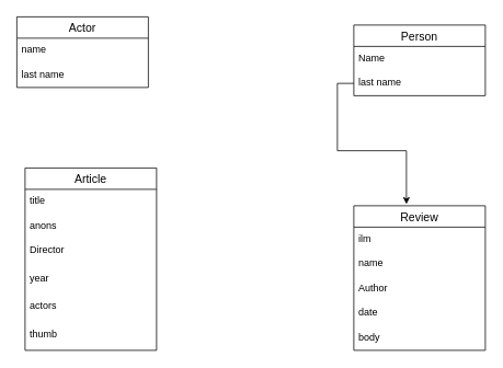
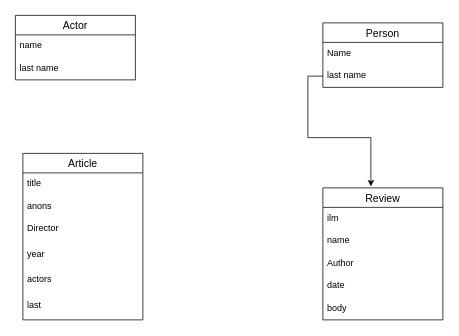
- <mxCell id="11" value="thumb" style="text;strokeColor=none;fillColor=none;spacingLeft=4;spacingRight=4;overflow=hidden;rotatable=0;points=[[0,0.5],[1,0.5]];portConstraint=eastwest;fontSize=12;" vertex="1" parent="5"><mxGeometry y="188" width="160" height="34" as="geometry" /></mxCell>
+ <mxCell id="11" value="last" style="text;strokeColor=none;fillColor=none;spacingLeft=4;spacingRight=4;overflow=hidden;rotatable=0;points=[[0,0.5],[1,0.5]];portConstraint=eastwest;fontSize=12;" vertex="1" parent="5"><mxGeometry y="188" width="160" height="34" as="geometry" /></mxCell>
